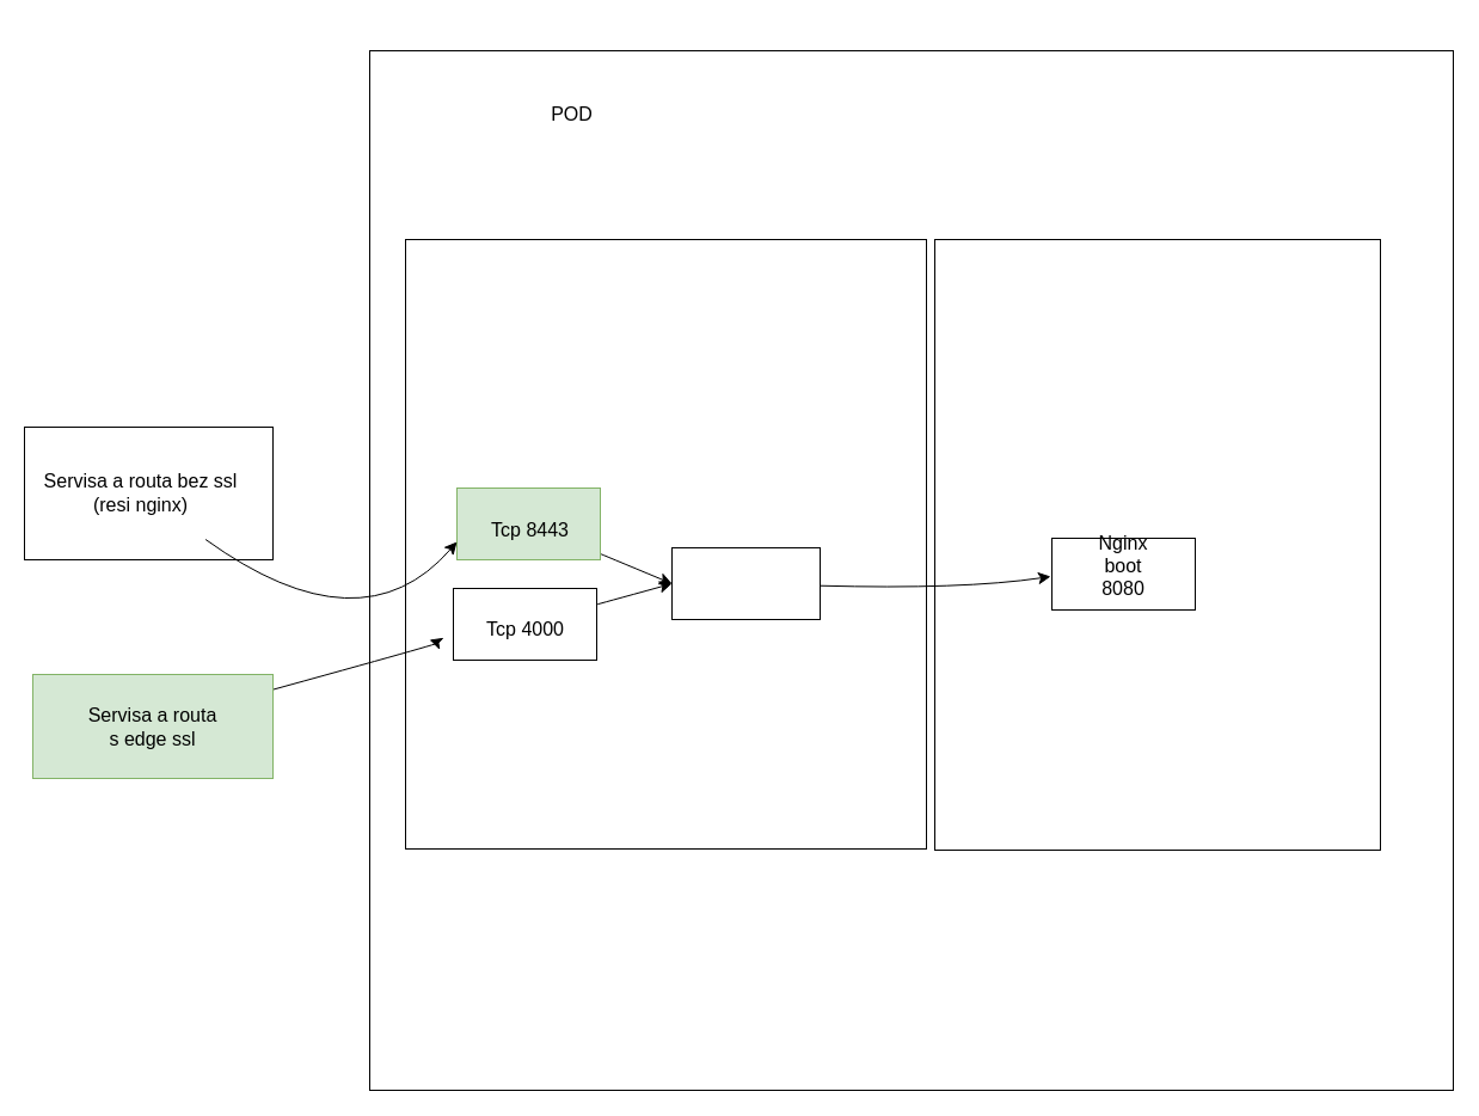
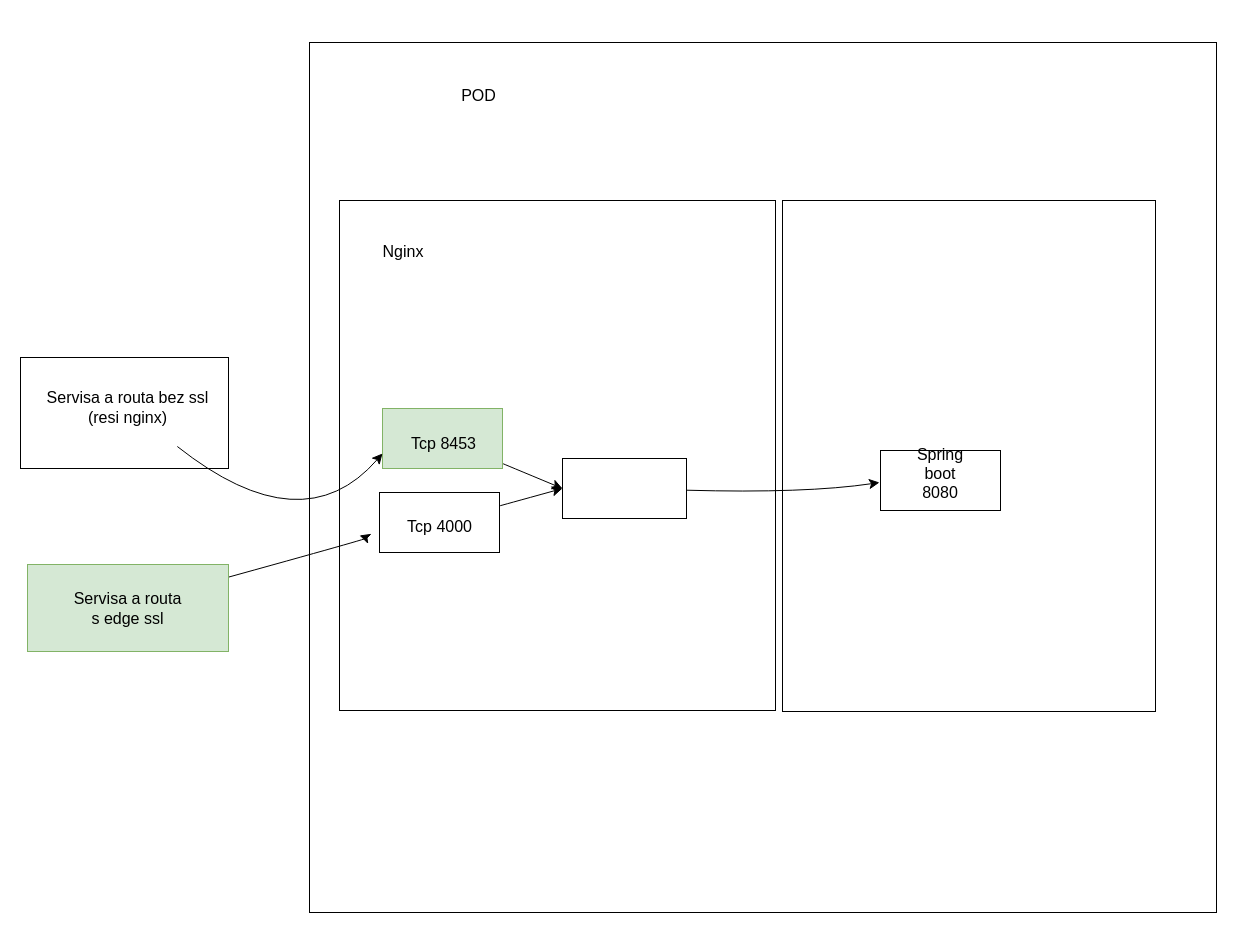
+ <mxCell id="15" value="Nginx" style="text;strokeColor=none;align=center;fillColor=none;html=1;verticalAlign=middle;whiteSpace=wrap;rounded=0;fontSize=16;" parent="1" vertex="1"><mxGeometry x="373" y="221" width="60" height="59" as="geometry" /></mxCell>
- <mxCell id="21" value="Servisa a routa bez ssl (resi nginx)" style="text;strokeColor=none;align=center;fillColor=none;html=1;verticalAlign=middle;whiteSpace=wrap;rounded=0;fontSize=16;" parent="1" vertex="1"><mxGeometry x="28" y="373" width="179" height="78" as="geometry" /></mxCell>
+ <mxCell id="21" value="Servisa a routa bez ssl (resi nginx)" style="text;strokeColor=none;align=center;fillColor=none;html=1;verticalAlign=middle;whiteSpace=wrap;rounded=0;fontSize=16;" parent="1" vertex="1"><mxGeometry x="38" y="368" width="179" height="78" as="geometry" /></mxCell>
- <mxCell id="10" value="Tcp 8443" style="text;strokeColor=none;align=center;fillColor=none;html=1;verticalAlign=middle;whiteSpace=wrap;rounded=0;fontSize=16;" parent="1" vertex="1"><mxGeometry x="398" y="428" width="91" height="30" as="geometry" /></mxCell>
+ <mxCell id="10" value="Tcp 8453" style="text;strokeColor=none;align=center;fillColor=none;html=1;verticalAlign=middle;whiteSpace=wrap;rounded=0;fontSize=16;" parent="1" vertex="1"><mxGeometry x="398" y="428" width="91" height="30" as="geometry" /></mxCell>
- <mxCell id="14" value="Nginx boot 8080" style="text;strokeColor=none;align=center;fillColor=none;html=1;verticalAlign=middle;whiteSpace=wrap;rounded=0;fontSize=16;" parent="1" vertex="1"><mxGeometry x="910" y="450" width="60" height="45" as="geometry" /></mxCell>
+ <mxCell id="14" value="Spring boot 8080" style="text;strokeColor=none;align=center;fillColor=none;html=1;verticalAlign=middle;whiteSpace=wrap;rounded=0;fontSize=16;" parent="1" vertex="1"><mxGeometry x="910" y="450" width="60" height="45" as="geometry" /></mxCell>
